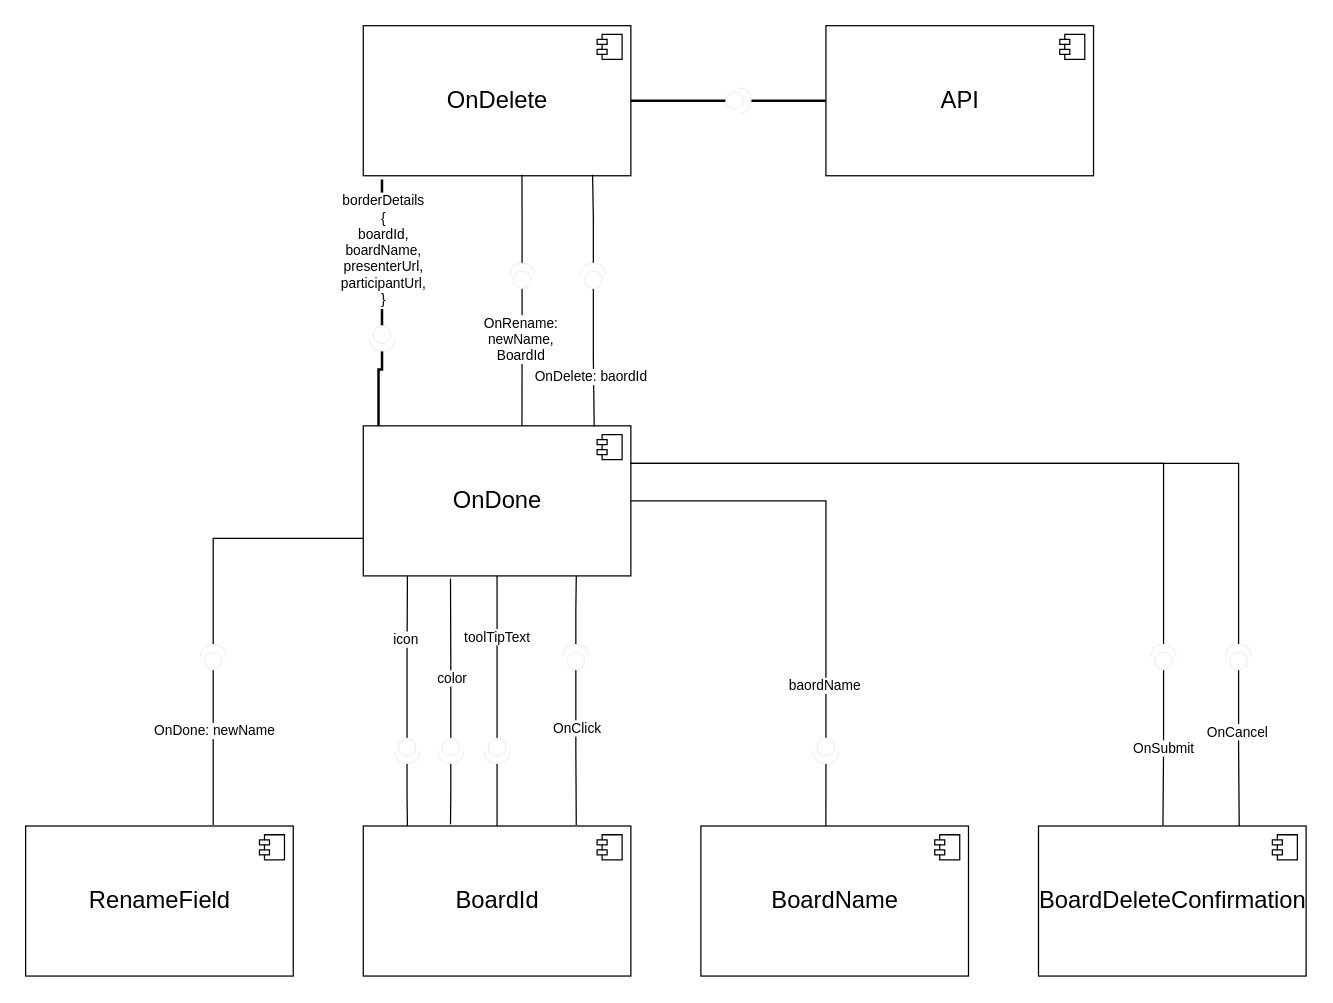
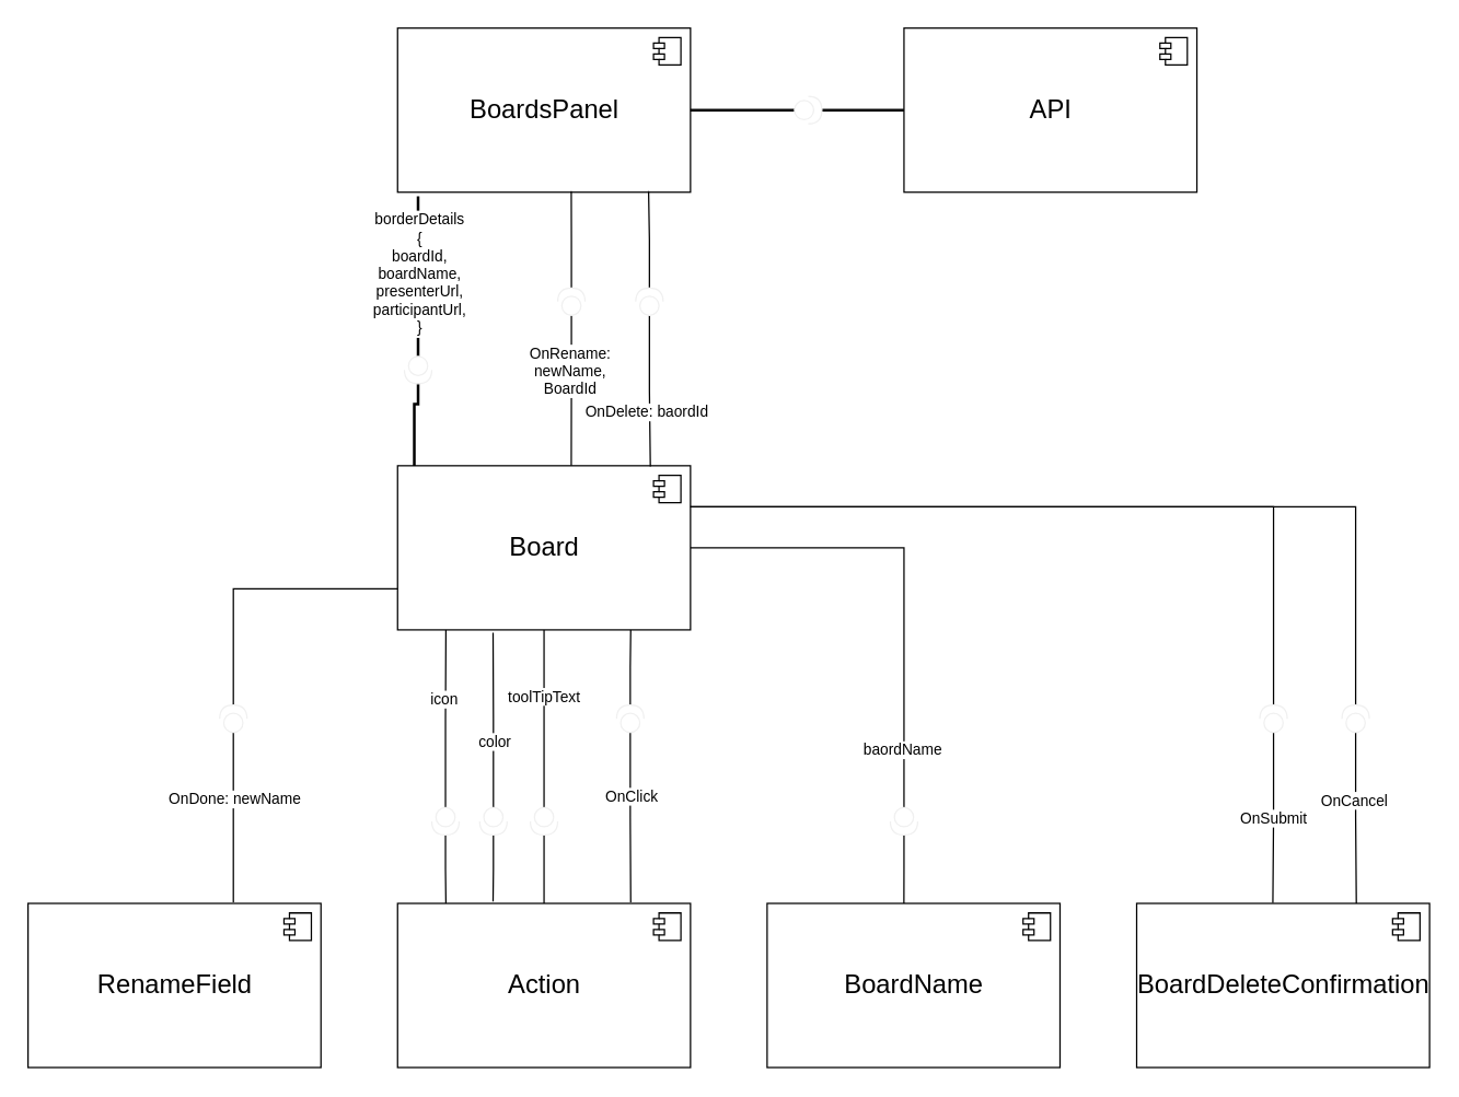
- <mxCell id="2" value="&lt;font style=&quot;font-size: 19px&quot;&gt;OnDelete&lt;/font&gt;" style="html=1;dropTarget=0;" parent="1" vertex="1"><mxGeometry x="290" y="20" width="214" height="120" as="geometry" /></mxCell>
+ <mxCell id="2" value="&lt;font style=&quot;font-size: 19px&quot;&gt;BoardsPanel&lt;/font&gt;" style="html=1;dropTarget=0;" parent="1" vertex="1"><mxGeometry x="290" y="20" width="214" height="120" as="geometry" /></mxCell>
- <mxCell id="13" value="&lt;font style=&quot;font-size: 19px&quot;&gt;OnDone&lt;/font&gt;" style="html=1;dropTarget=0;" parent="1" vertex="1"><mxGeometry x="290" y="340" width="214" height="120" as="geometry" /></mxCell>
+ <mxCell id="13" value="&lt;font style=&quot;font-size: 19px&quot;&gt;Board&lt;/font&gt;" style="html=1;dropTarget=0;" parent="1" vertex="1"><mxGeometry x="290" y="340" width="214" height="120" as="geometry" /></mxCell>
- <mxCell id="19" value="&lt;font style=&quot;font-size: 19px&quot;&gt;BoardId&lt;/font&gt;" style="html=1;dropTarget=0;" vertex="1" parent="1"><mxGeometry x="290" y="660" width="214" height="120" as="geometry" /></mxCell>
+ <mxCell id="19" value="&lt;font style=&quot;font-size: 19px&quot;&gt;Action&lt;/font&gt;" style="html=1;dropTarget=0;" vertex="1" parent="1"><mxGeometry x="290" y="660" width="214" height="120" as="geometry" /></mxCell>
